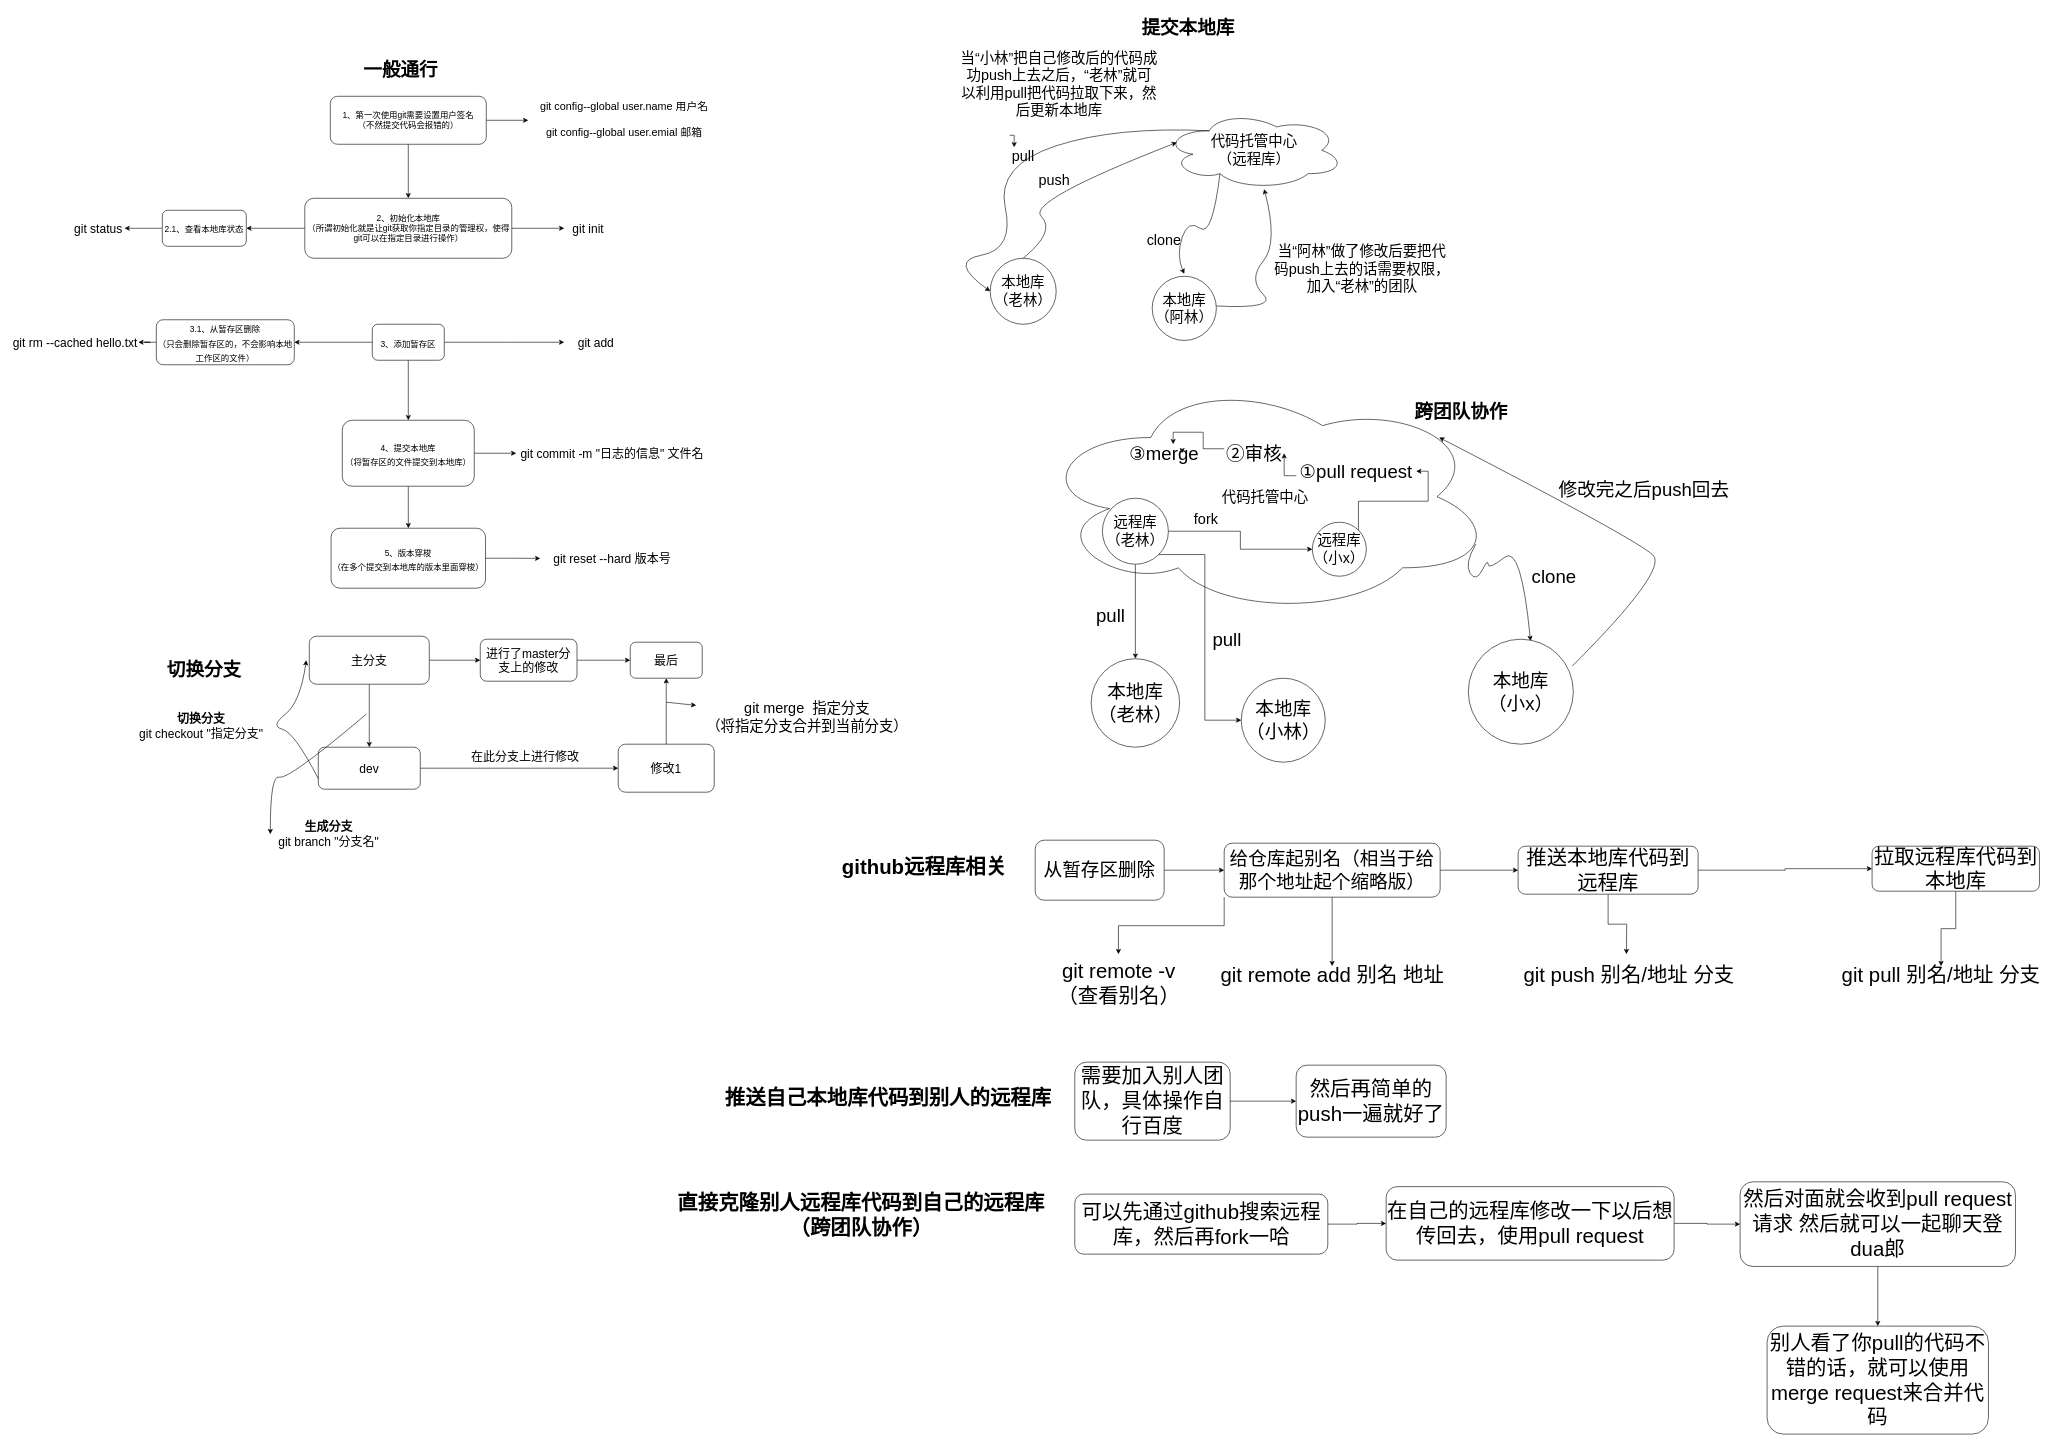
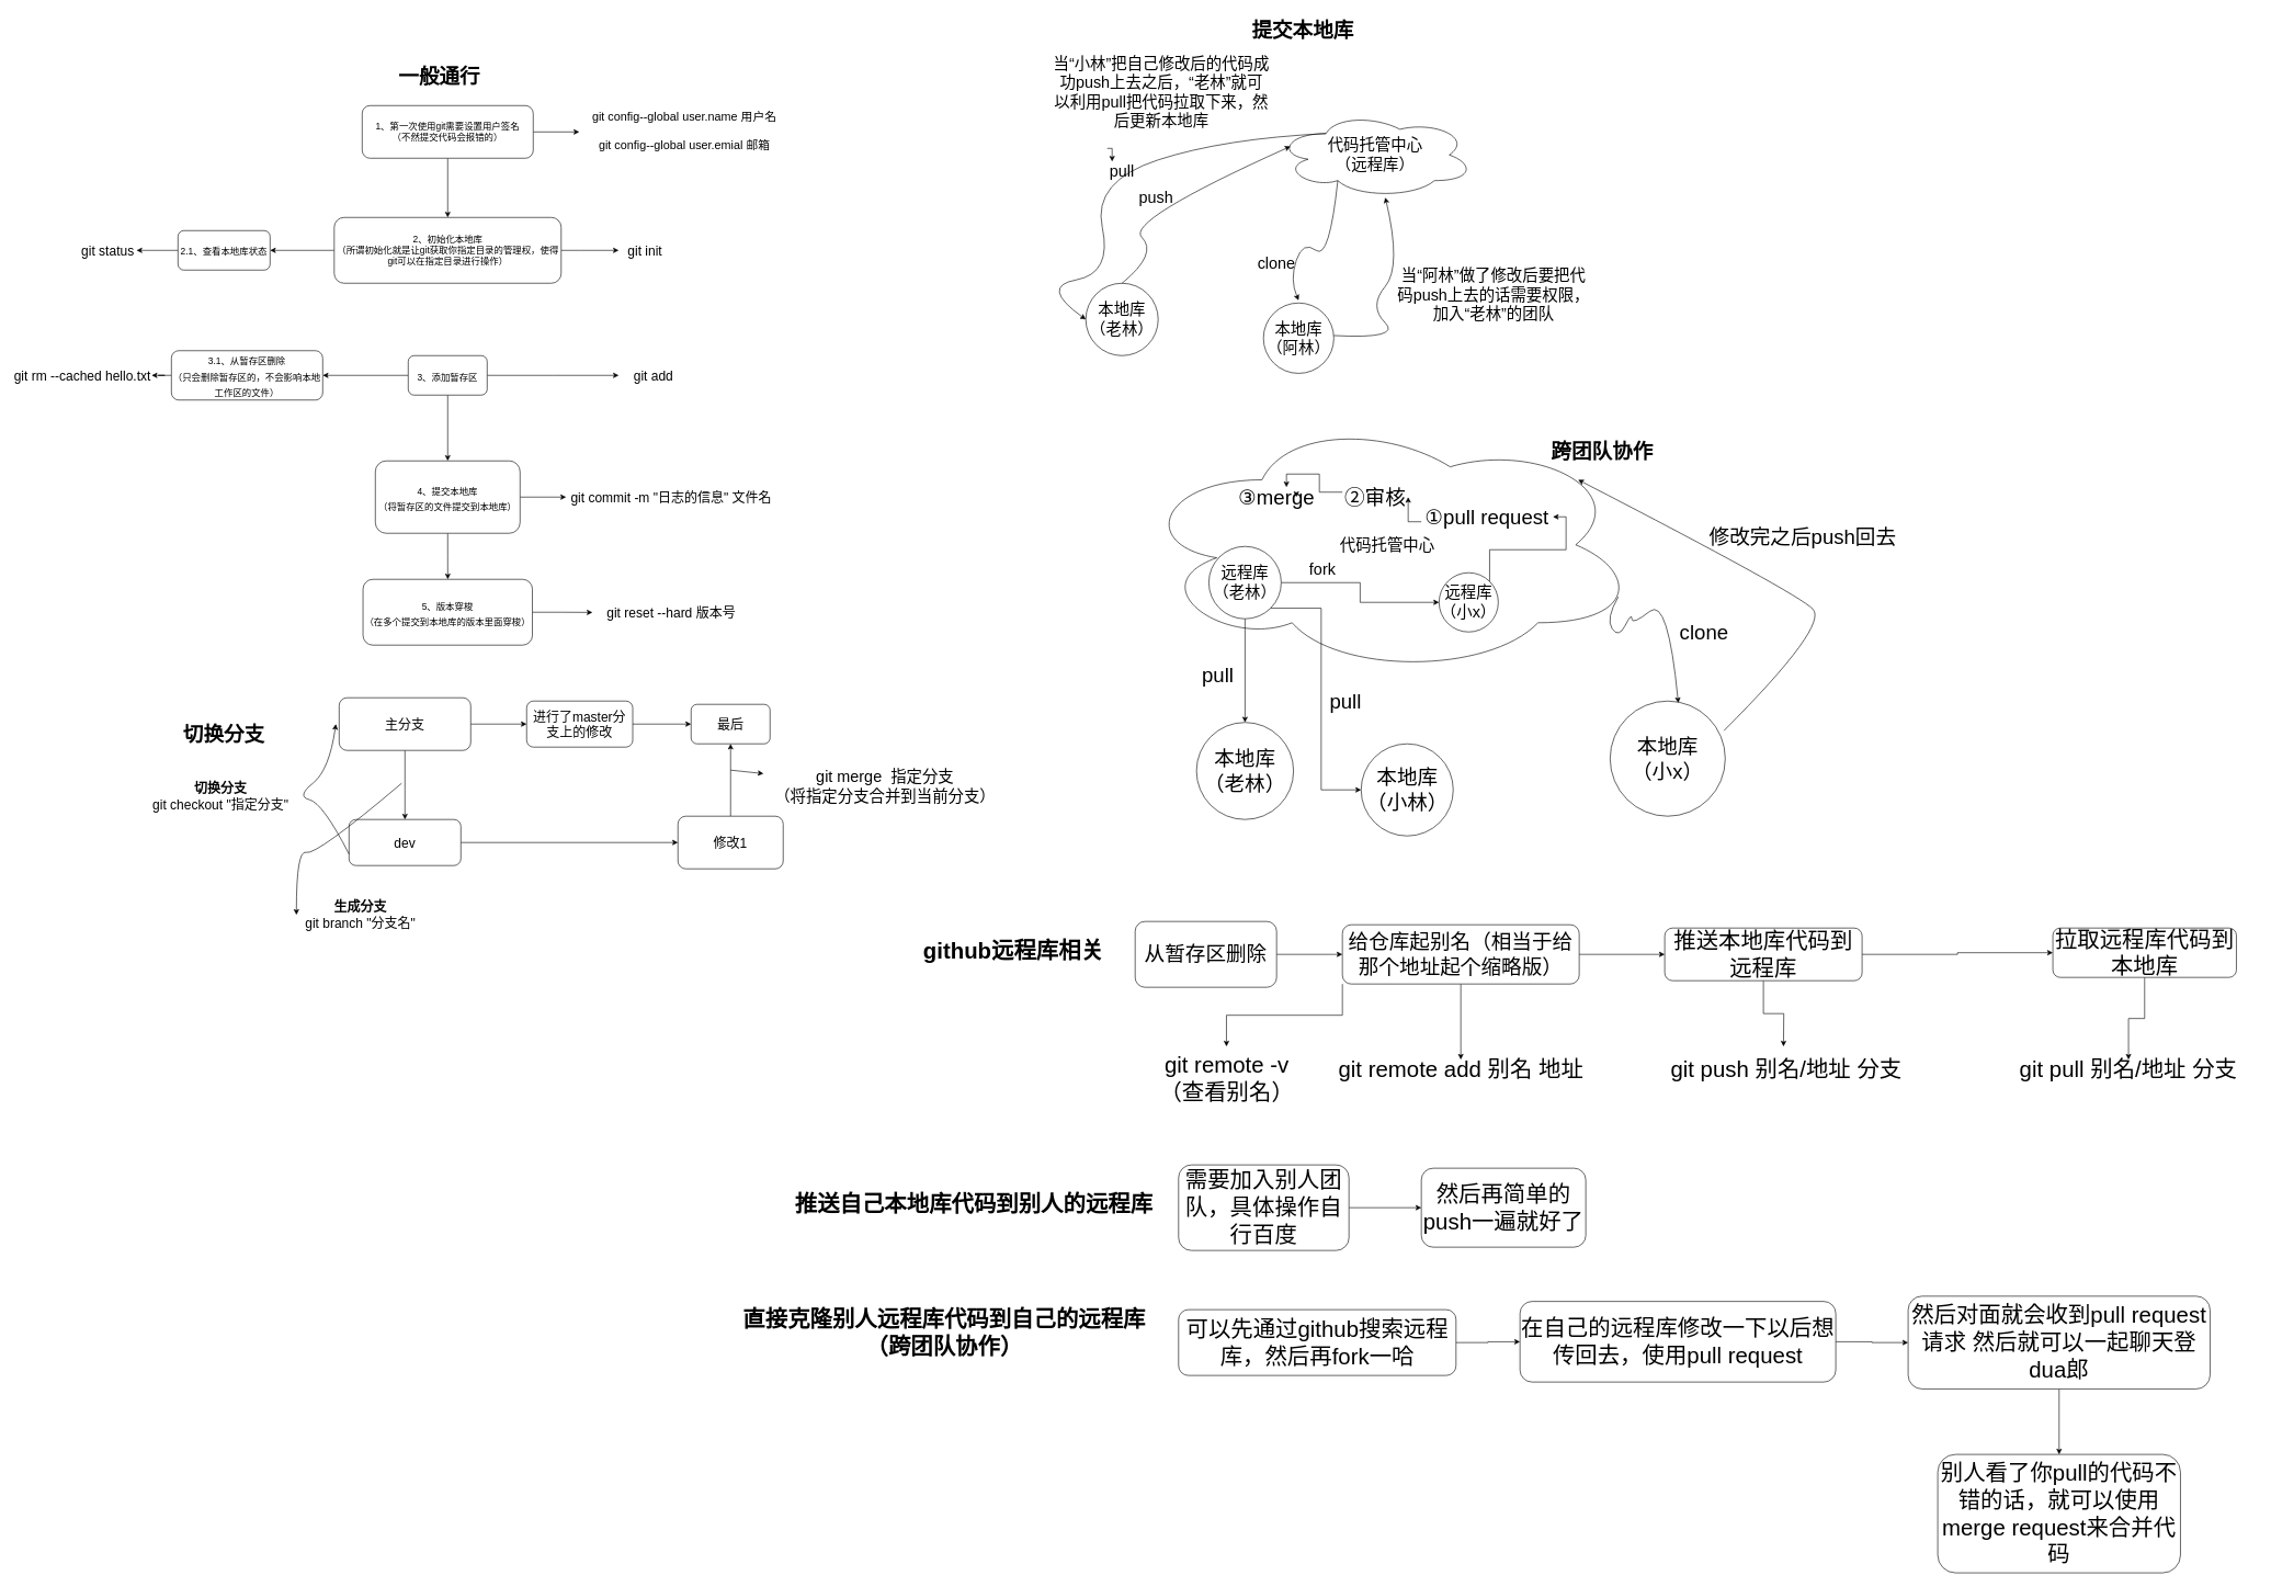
- <mxCell id="45" value="&lt;span&gt;代码托管中心&lt;/span&gt;&lt;br&gt;&lt;span&gt;（远程库）&lt;/span&gt;" style="ellipse;shape=cloud;whiteSpace=wrap;html=1;fontSize=24;" vertex="1" parent="1"><mxGeometry x="1940" y="185" width="300" height="130" as="geometry" /></mxCell>
+ <mxCell id="45" value="&lt;span&gt;代码托管中心&lt;/span&gt;&lt;br&gt;&lt;span&gt;（远程库）&lt;/span&gt;" style="ellipse;shape=cloud;whiteSpace=wrap;html=1;fontSize=24;" vertex="1" parent="1"><mxGeometry x="1940" y="170" width="300" height="130" as="geometry" /></mxCell>
- <mxCell id="42" value="在此分支上进行修改" style="text;html=1;strokeColor=none;fillColor=none;align=center;verticalAlign=middle;whiteSpace=wrap;rounded=0;fontSize=20;" vertex="1" parent="1"><mxGeometry x="770" y="1245" width="210" height="30" as="geometry" /></mxCell>
